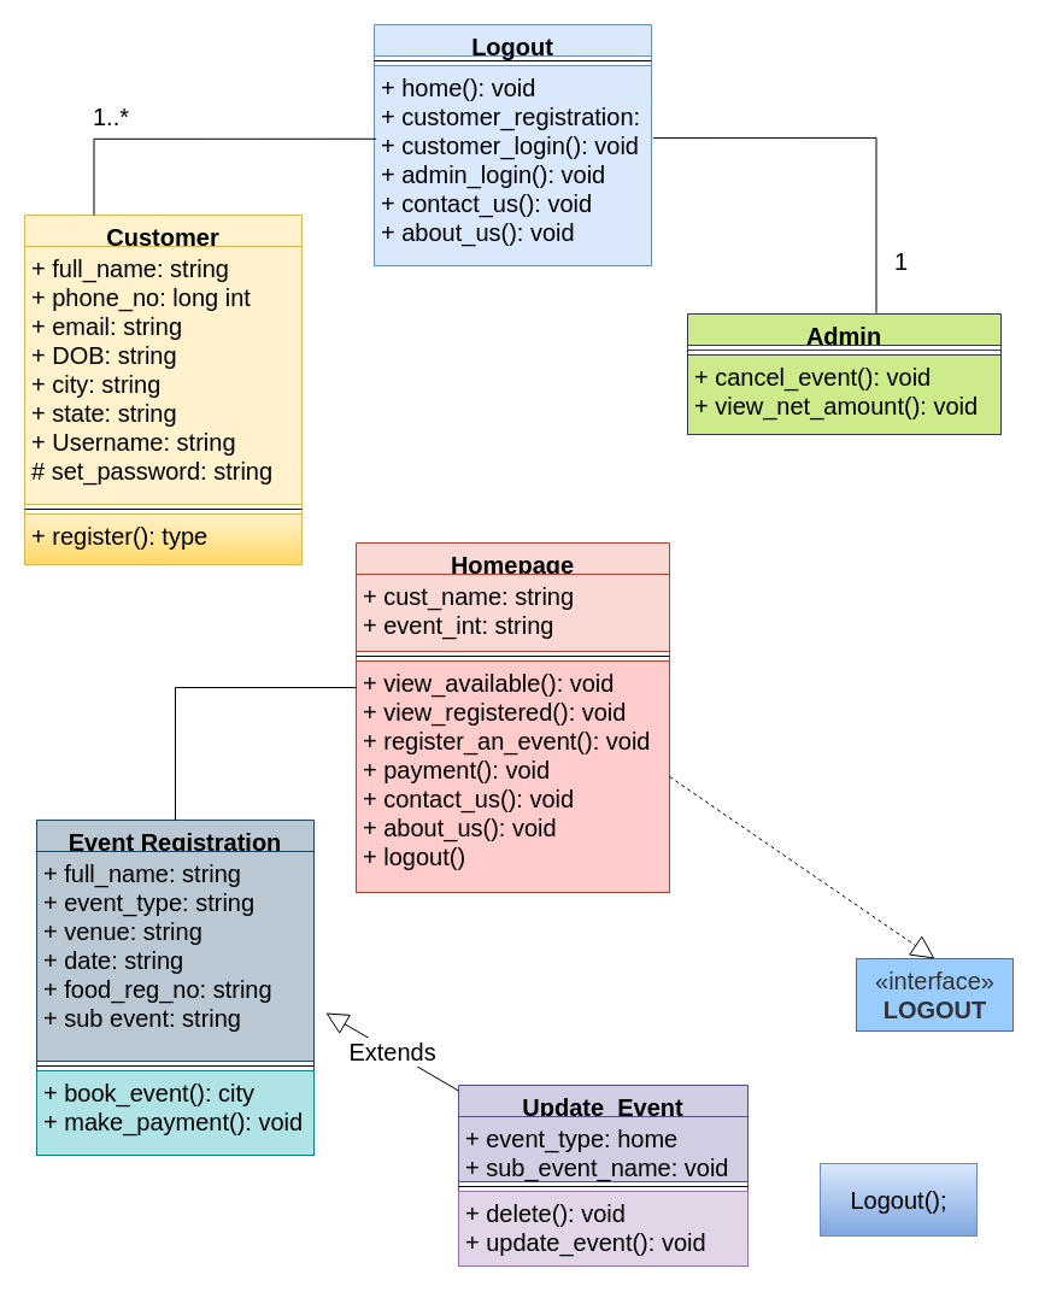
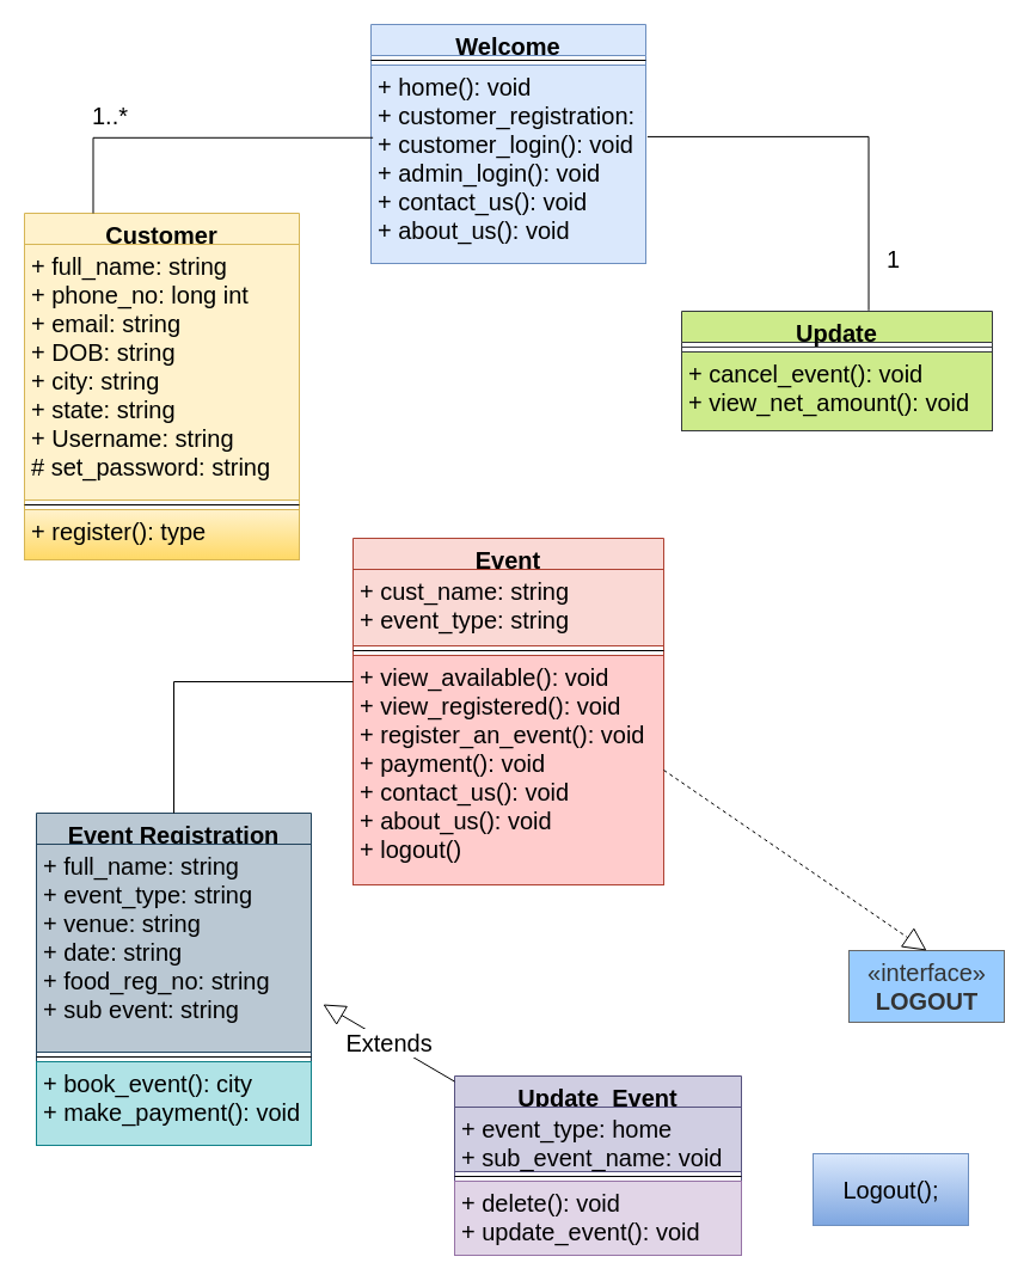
- <mxCell id="17" value="Logout" style="swimlane;fontStyle=1;align=center;verticalAlign=top;childLayout=stackLayout;horizontal=1;startSize=26;horizontalStack=0;resizeParent=1;resizeParentMax=0;resizeLast=0;collapsible=1;marginBottom=0;fontSize=20;fillColor=#dae8fc;strokeColor=#6c8ebf;" parent="1" vertex="1"><mxGeometry x="310" y="20" width="230" height="200" as="geometry" /></mxCell>
+ <mxCell id="17" value="Welcome" style="swimlane;fontStyle=1;align=center;verticalAlign=top;childLayout=stackLayout;horizontal=1;startSize=26;horizontalStack=0;resizeParent=1;resizeParentMax=0;resizeLast=0;collapsible=1;marginBottom=0;fontSize=20;fillColor=#dae8fc;strokeColor=#6c8ebf;" parent="1" vertex="1"><mxGeometry x="310" y="20" width="230" height="200" as="geometry" /></mxCell>
- <mxCell id="10" value="Admin" style="swimlane;fontStyle=1;align=center;verticalAlign=top;childLayout=stackLayout;horizontal=1;startSize=26;horizontalStack=0;resizeParent=1;resizeParentMax=0;resizeLast=0;collapsible=1;marginBottom=0;fontSize=20;fillColor=#cdeb8b;strokeColor=#36393d;" parent="1" vertex="1"><mxGeometry x="570" y="260" width="260" height="100" as="geometry" /></mxCell>
+ <mxCell id="10" value="Update" style="swimlane;fontStyle=1;align=center;verticalAlign=top;childLayout=stackLayout;horizontal=1;startSize=26;horizontalStack=0;resizeParent=1;resizeParentMax=0;resizeLast=0;collapsible=1;marginBottom=0;fontSize=20;fillColor=#cdeb8b;strokeColor=#36393d;" parent="1" vertex="1"><mxGeometry x="570" y="260" width="260" height="100" as="geometry" /></mxCell>
- <mxCell id="13" value="Homepage" style="swimlane;fontStyle=1;align=center;verticalAlign=top;childLayout=stackLayout;horizontal=1;startSize=26;horizontalStack=0;resizeParent=1;resizeParentMax=0;resizeLast=0;collapsible=1;marginBottom=0;fontSize=20;fillColor=#fad9d5;strokeColor=#ae4132;" parent="1" vertex="1"><mxGeometry x="295" y="450" width="260" height="290" as="geometry" /></mxCell>
+ <mxCell id="13" value="Event" style="swimlane;fontStyle=1;align=center;verticalAlign=top;childLayout=stackLayout;horizontal=1;startSize=26;horizontalStack=0;resizeParent=1;resizeParentMax=0;resizeLast=0;collapsible=1;marginBottom=0;fontSize=20;fillColor=#fad9d5;strokeColor=#ae4132;" parent="1" vertex="1"><mxGeometry x="295" y="450" width="260" height="290" as="geometry" /></mxCell>
- <mxCell id="14" value="+ cust_name: string&#10;+ event_int: string" style="text;strokeColor=#ae4132;fillColor=#fad9d5;align=left;verticalAlign=top;spacingLeft=4;spacingRight=4;overflow=hidden;rotatable=0;points=[[0,0.5],[1,0.5]];portConstraint=eastwest;fontSize=20;" parent="13" vertex="1"><mxGeometry y="26" width="260" height="64" as="geometry" /></mxCell>
+ <mxCell id="14" value="+ cust_name: string&#10;+ event_type: string" style="text;strokeColor=#ae4132;fillColor=#fad9d5;align=left;verticalAlign=top;spacingLeft=4;spacingRight=4;overflow=hidden;rotatable=0;points=[[0,0.5],[1,0.5]];portConstraint=eastwest;fontSize=20;" parent="13" vertex="1"><mxGeometry y="26" width="260" height="64" as="geometry" /></mxCell>
